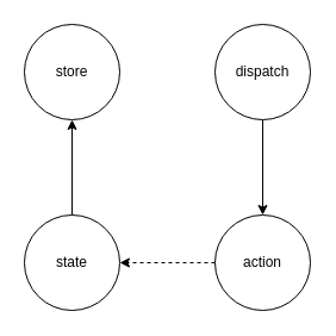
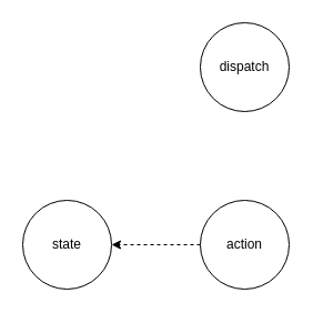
- <mxCell id="2" value="store" style="ellipse;whiteSpace=wrap;html=1;aspect=fixed;" vertex="1" parent="1"><mxGeometry x="20" y="20" width="80" height="80" as="geometry" /></mxCell>
- <mxCell id="3" value="" style="edgeStyle=none;html=1;" edge="1" parent="1" source="4" target="6"><mxGeometry relative="1" as="geometry" /></mxCell>
- <mxCell id="7" style="edgeStyle=none;html=1;exitX=0.5;exitY=0;exitDx=0;exitDy=0;entryX=0.5;entryY=1;entryDx=0;entryDy=0;" edge="1" parent="1" source="8" target="2"><mxGeometry relative="1" as="geometry" /></mxCell>
